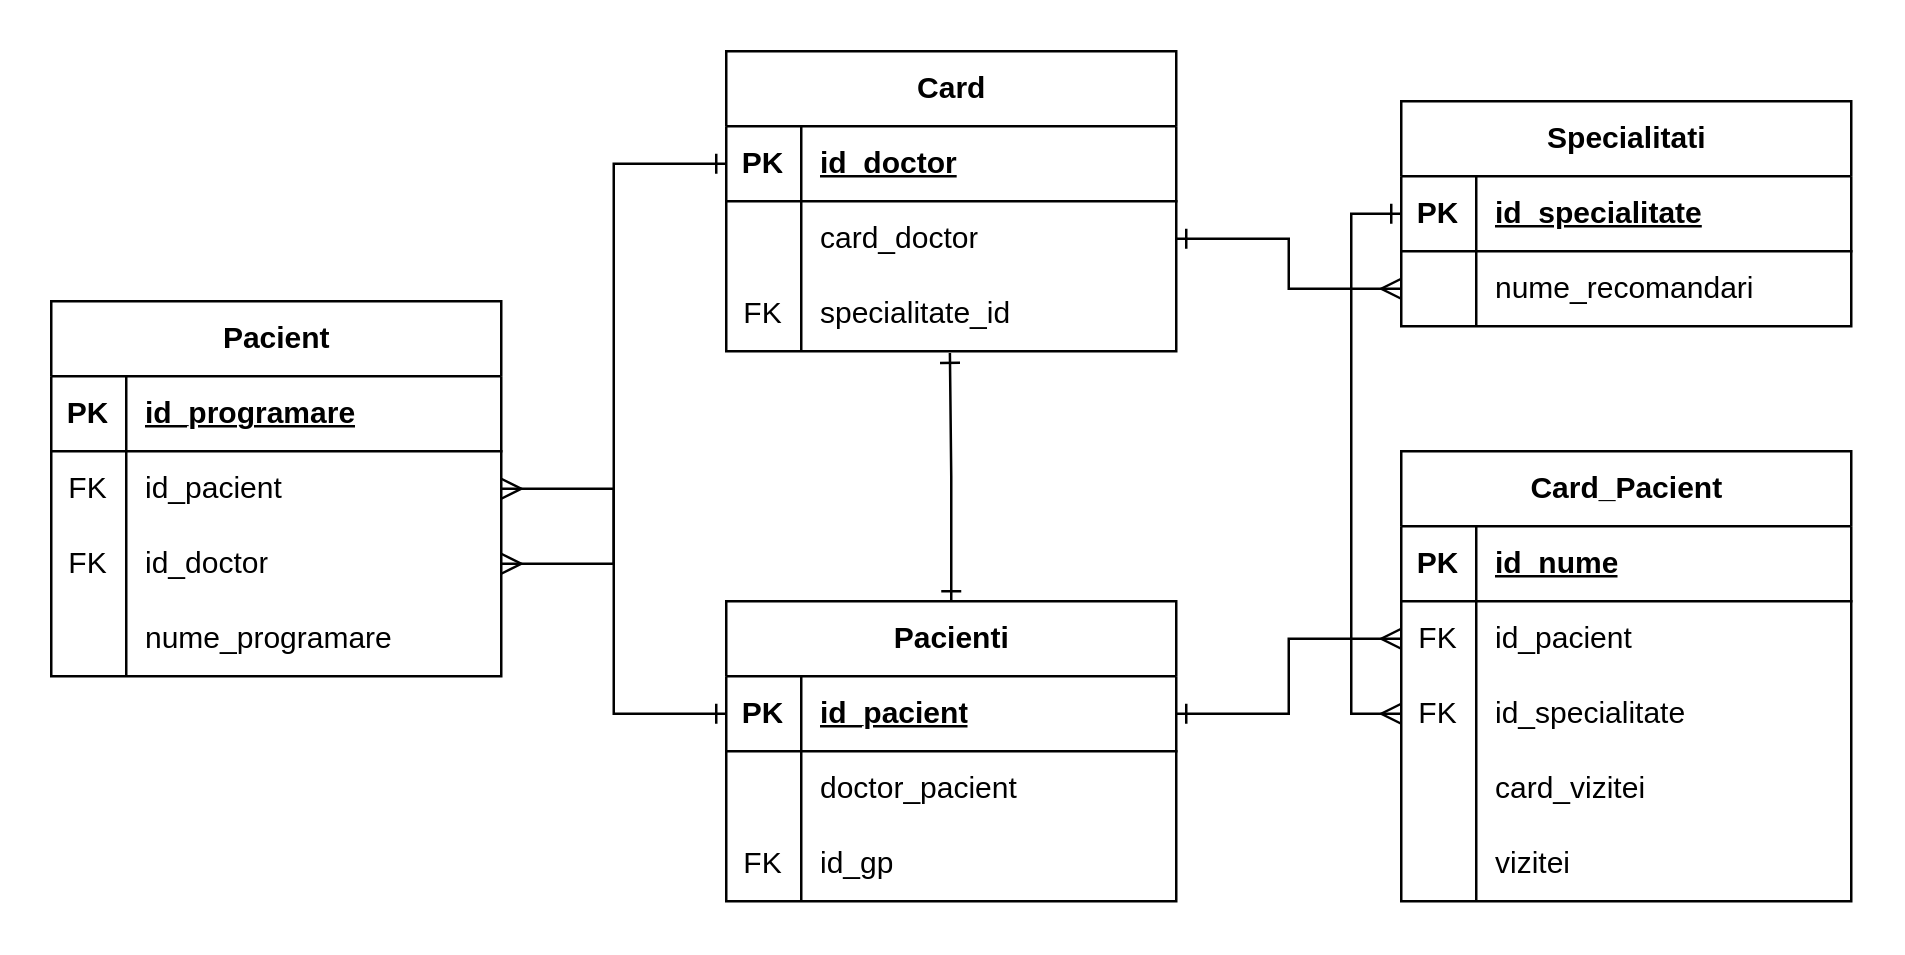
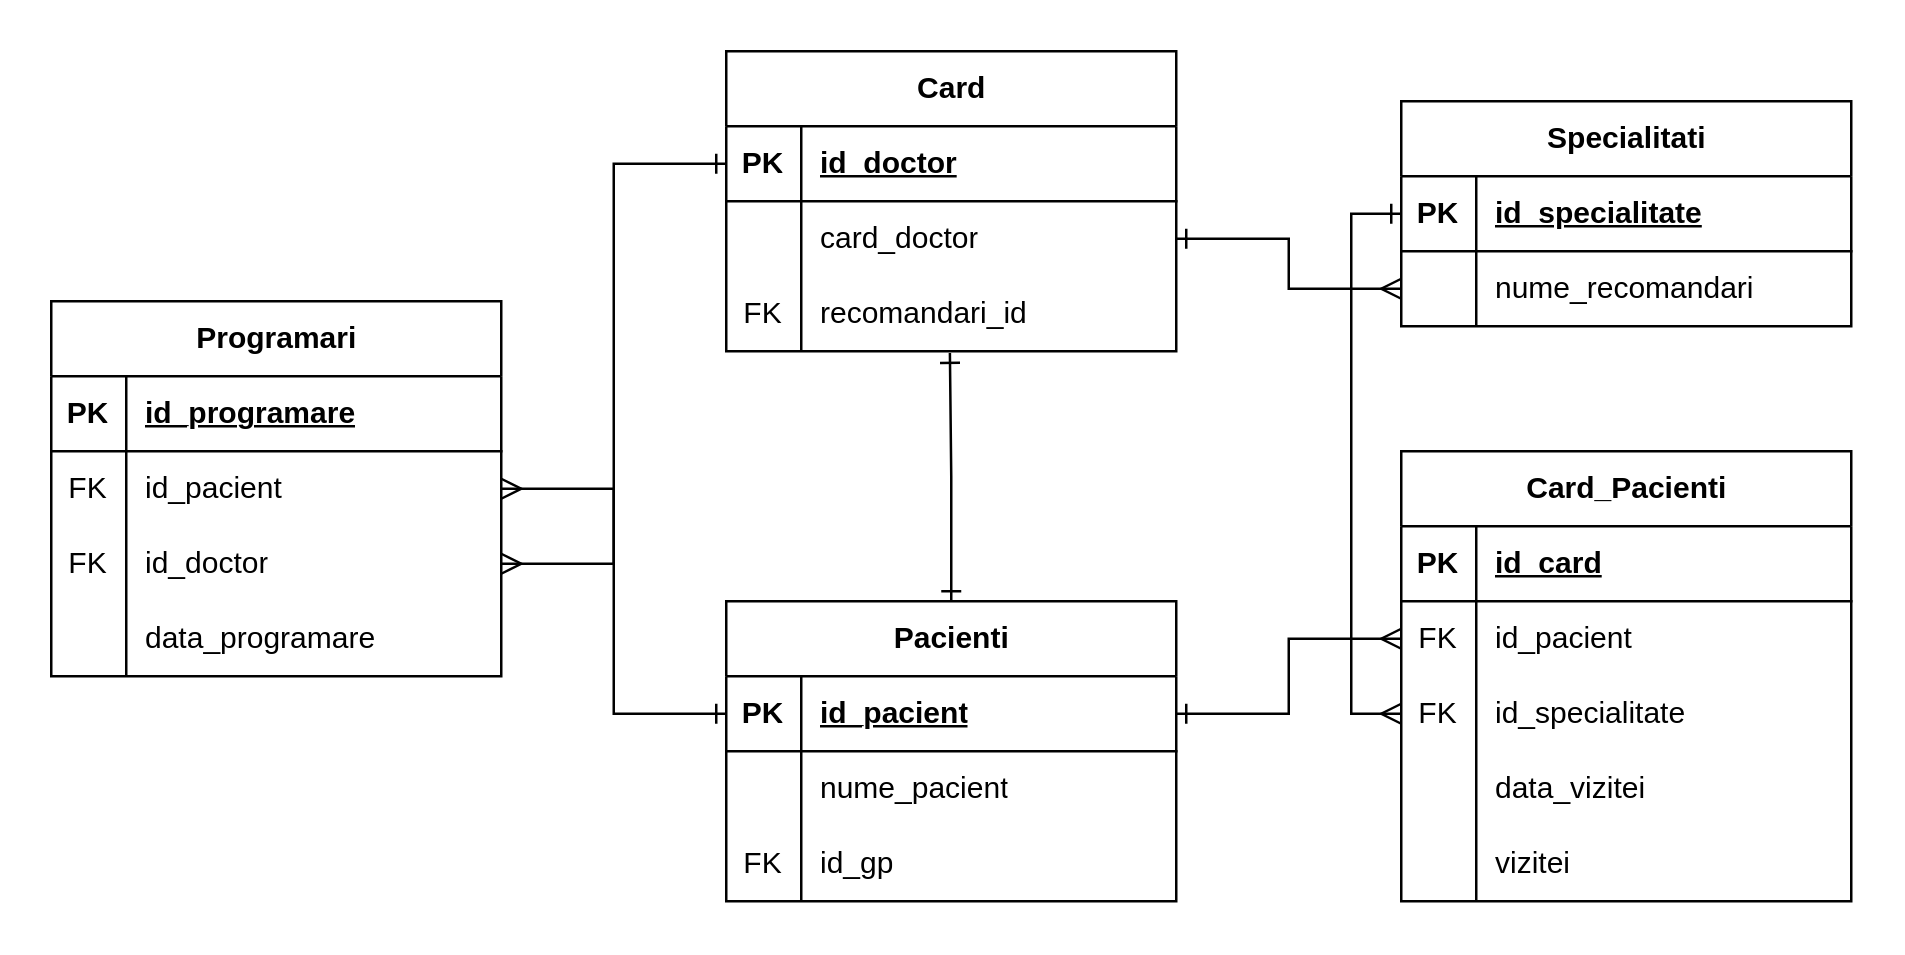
- <mxCell id="11" value="specialitate_id" style="shape=partialRectangle;connectable=0;fillColor=none;top=0;left=0;bottom=0;right=0;align=left;spacingLeft=6;overflow=hidden;whiteSpace=wrap;html=1;" vertex="1" parent="9"><mxGeometry x="30" width="150" height="30" as="geometry"><mxRectangle width="150" height="30" as="alternateBounds" /></mxGeometry></mxCell>
+ <mxCell id="11" value="recomandari_id" style="shape=partialRectangle;connectable=0;fillColor=none;top=0;left=0;bottom=0;right=0;align=left;spacingLeft=6;overflow=hidden;whiteSpace=wrap;html=1;" vertex="1" parent="9"><mxGeometry x="30" width="150" height="30" as="geometry"><mxRectangle width="150" height="30" as="alternateBounds" /></mxGeometry></mxCell>
- <mxCell id="30" value="Pacient" style="shape=table;startSize=30;container=1;collapsible=1;childLayout=tableLayout;fixedRows=1;rowLines=0;fontStyle=1;align=center;resizeLast=1;html=1;" vertex="1" parent="1"><mxGeometry x="20" y="120" width="180" height="150" as="geometry" /></mxCell>
+ <mxCell id="30" value="Programari" style="shape=table;startSize=30;container=1;collapsible=1;childLayout=tableLayout;fixedRows=1;rowLines=0;fontStyle=1;align=center;resizeLast=1;html=1;" vertex="1" parent="1"><mxGeometry x="20" y="120" width="180" height="150" as="geometry" /></mxCell>
- <mxCell id="43" value="Card_Pacient" style="shape=table;startSize=30;container=1;collapsible=1;childLayout=tableLayout;fixedRows=1;rowLines=0;fontStyle=1;align=center;resizeLast=1;html=1;" vertex="1" parent="1"><mxGeometry x="560" y="180" width="180" height="180" as="geometry" /></mxCell>
+ <mxCell id="43" value="Card_Pacienti" style="shape=table;startSize=30;container=1;collapsible=1;childLayout=tableLayout;fixedRows=1;rowLines=0;fontStyle=1;align=center;resizeLast=1;html=1;" vertex="1" parent="1"><mxGeometry x="560" y="180" width="180" height="180" as="geometry" /></mxCell>
- <mxCell id="46" value="id_nume" style="shape=partialRectangle;connectable=0;fillColor=none;top=0;left=0;bottom=0;right=0;align=left;spacingLeft=6;fontStyle=5;overflow=hidden;whiteSpace=wrap;html=1;" vertex="1" parent="44"><mxGeometry x="30" width="150" height="30" as="geometry"><mxRectangle width="150" height="30" as="alternateBounds" /></mxGeometry></mxCell>
+ <mxCell id="46" value="id_card" style="shape=partialRectangle;connectable=0;fillColor=none;top=0;left=0;bottom=0;right=0;align=left;spacingLeft=6;fontStyle=5;overflow=hidden;whiteSpace=wrap;html=1;" vertex="1" parent="44"><mxGeometry x="30" width="150" height="30" as="geometry"><mxRectangle width="150" height="30" as="alternateBounds" /></mxGeometry></mxCell>
- <mxCell id="42" value="nume_programare" style="shape=partialRectangle;connectable=0;fillColor=none;top=0;left=0;bottom=0;right=0;align=left;spacingLeft=6;overflow=hidden;whiteSpace=wrap;html=1;" vertex="1" parent="40"><mxGeometry x="30" width="150" height="30" as="geometry"><mxRectangle width="150" height="30" as="alternateBounds" /></mxGeometry></mxCell>
+ <mxCell id="42" value="data_programare" style="shape=partialRectangle;connectable=0;fillColor=none;top=0;left=0;bottom=0;right=0;align=left;spacingLeft=6;overflow=hidden;whiteSpace=wrap;html=1;" vertex="1" parent="40"><mxGeometry x="30" width="150" height="30" as="geometry"><mxRectangle width="150" height="30" as="alternateBounds" /></mxGeometry></mxCell>
- <mxCell id="26" value="doctor_pacient" style="shape=partialRectangle;connectable=0;fillColor=none;top=0;left=0;bottom=0;right=0;align=left;spacingLeft=6;overflow=hidden;whiteSpace=wrap;html=1;" vertex="1" parent="24"><mxGeometry x="30" width="150" height="30" as="geometry"><mxRectangle width="150" height="30" as="alternateBounds" /></mxGeometry></mxCell>
+ <mxCell id="26" value="nume_pacient" style="shape=partialRectangle;connectable=0;fillColor=none;top=0;left=0;bottom=0;right=0;align=left;spacingLeft=6;overflow=hidden;whiteSpace=wrap;html=1;" vertex="1" parent="24"><mxGeometry x="30" width="150" height="30" as="geometry"><mxRectangle width="150" height="30" as="alternateBounds" /></mxGeometry></mxCell>
- <mxCell id="55" value="card_vizitei" style="shape=partialRectangle;connectable=0;fillColor=none;top=0;left=0;bottom=0;right=0;align=left;spacingLeft=6;overflow=hidden;whiteSpace=wrap;html=1;" vertex="1" parent="53"><mxGeometry x="30" width="150" height="30" as="geometry"><mxRectangle width="150" height="30" as="alternateBounds" /></mxGeometry></mxCell>
+ <mxCell id="55" value="data_vizitei" style="shape=partialRectangle;connectable=0;fillColor=none;top=0;left=0;bottom=0;right=0;align=left;spacingLeft=6;overflow=hidden;whiteSpace=wrap;html=1;" vertex="1" parent="53"><mxGeometry x="30" width="150" height="30" as="geometry"><mxRectangle width="150" height="30" as="alternateBounds" /></mxGeometry></mxCell>
